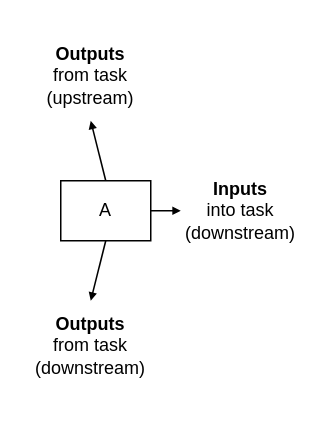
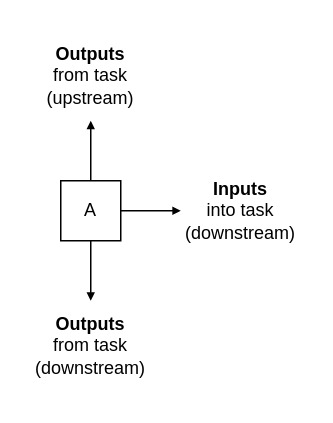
- <mxCell id="3" value="A" style="rounded=0;whiteSpace=wrap;html=1;" parent="1" vertex="1"><mxGeometry x="40" y="120" width="60" height="40" as="geometry" /></mxCell>
+ <mxCell id="3" value="A" style="rounded=0;whiteSpace=wrap;html=1;" parent="1" vertex="1"><mxGeometry x="40" y="120" width="40" height="40" as="geometry" /></mxCell>
